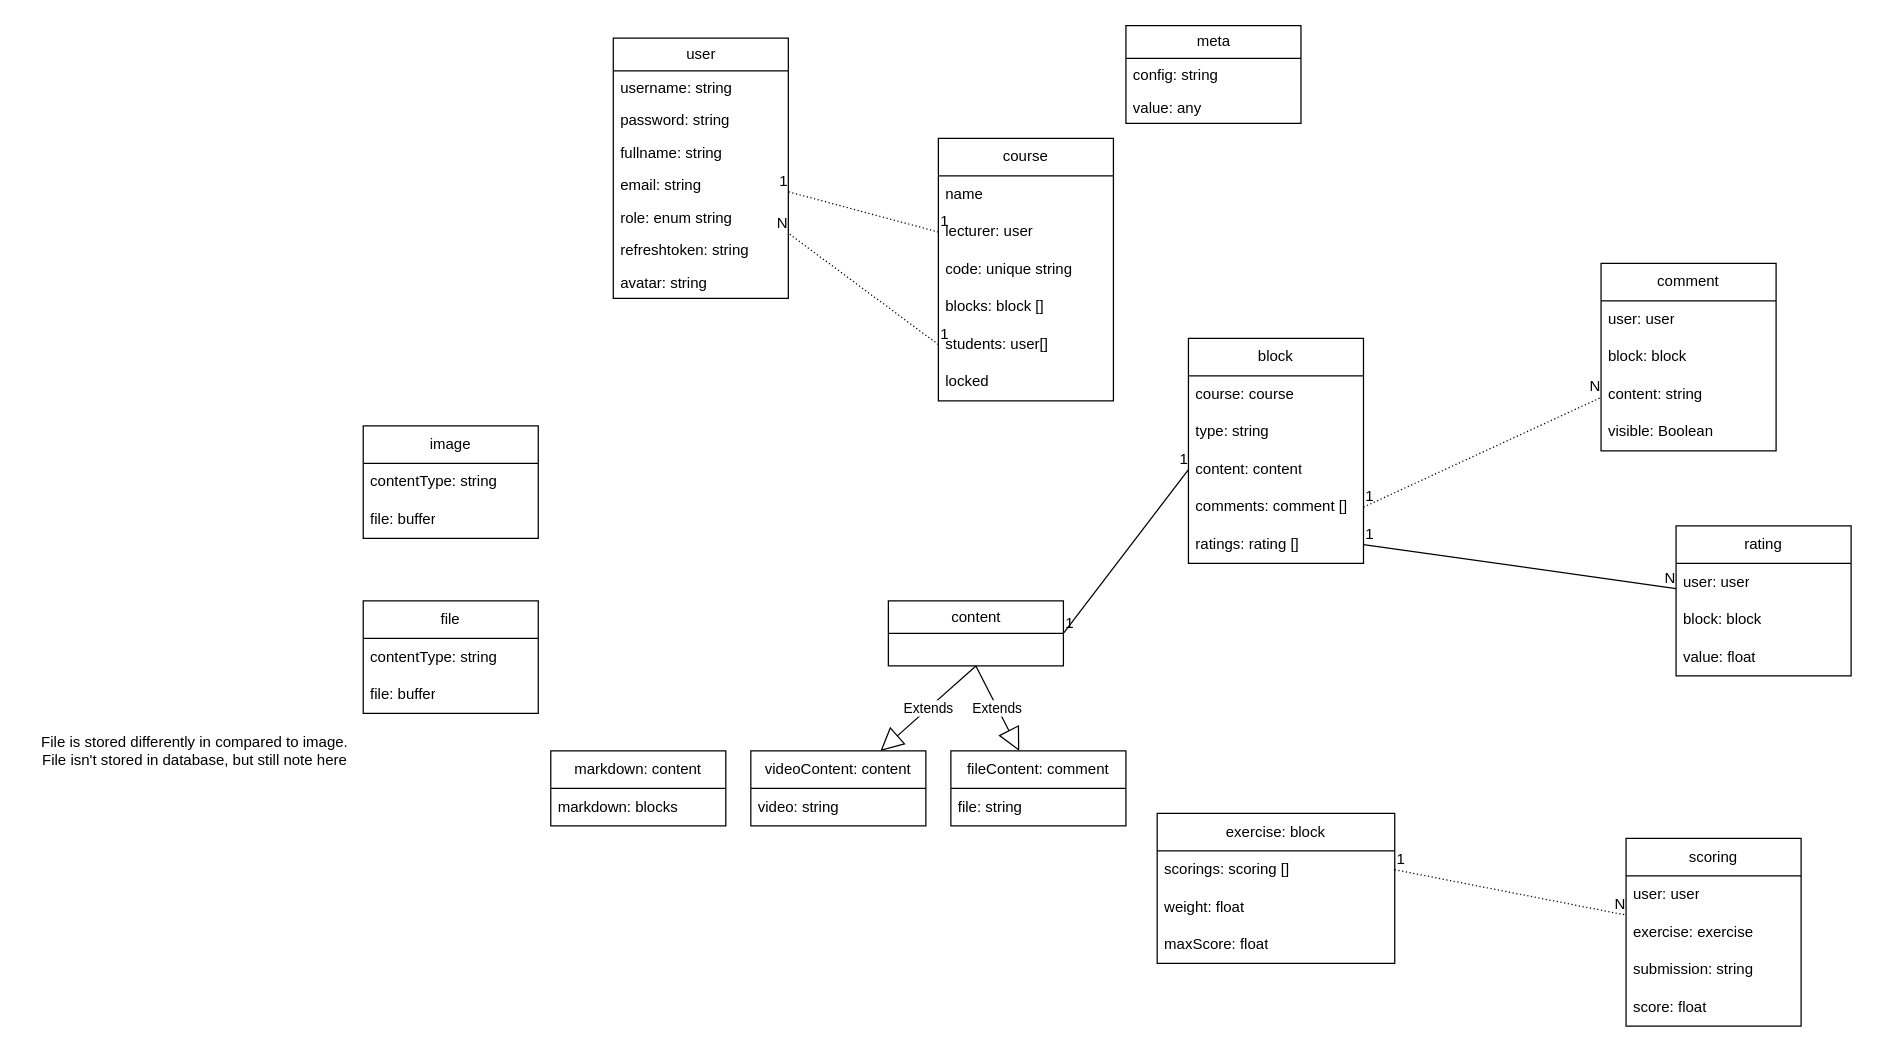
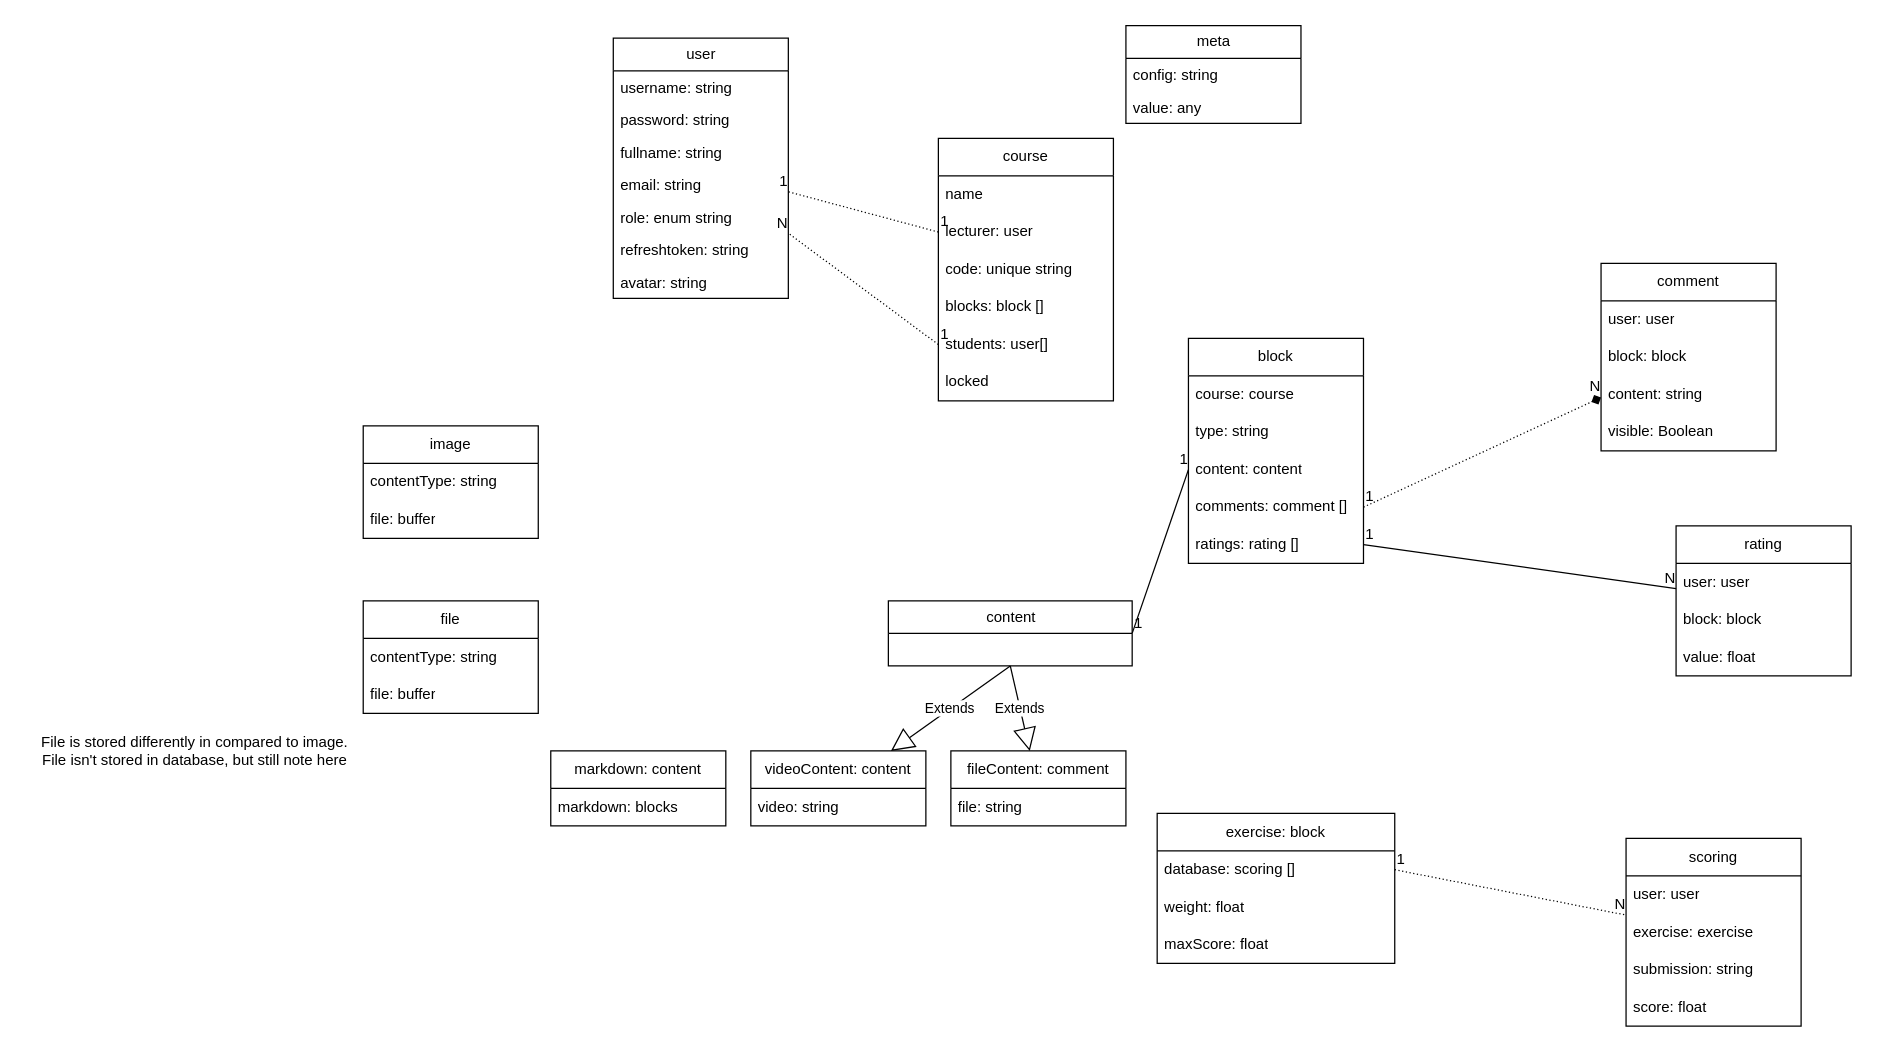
- <mxCell id="58" value="" style="endArrow=none;html=1;rounded=0;dashed=1;dashPattern=1 2;exitX=1;exitY=0.5;exitDx=0;exitDy=0;" edge="1" parent="1" source="27" target="33"><mxGeometry relative="1" as="geometry"><mxPoint x="950" y="630" as="sourcePoint" /><mxPoint x="1250" y="310" as="targetPoint" /></mxGeometry></mxCell>
+ <mxCell id="58" value="" style="endArrow=diamond;html=1;rounded=0;dashed=1;dashPattern=1 2;exitX=1;exitY=0.5;exitDx=0;exitDy=0;" edge="1" parent="1" source="27" target="33"><mxGeometry relative="1" as="geometry"><mxPoint x="950" y="630" as="sourcePoint" /><mxPoint x="1250" y="310" as="targetPoint" /></mxGeometry></mxCell>
- <mxCell id="42" value="content" style="swimlane;fontStyle=0;childLayout=stackLayout;horizontal=1;startSize=26;fillColor=none;horizontalStack=0;resizeParent=1;resizeParentMax=0;resizeLast=0;collapsible=1;marginBottom=0;html=1;" vertex="1" parent="1"><mxGeometry x="710" y="480" width="140" height="52" as="geometry" /></mxCell>
+ <mxCell id="42" value="content" style="swimlane;fontStyle=0;childLayout=stackLayout;horizontal=1;startSize=26;fillColor=none;horizontalStack=0;resizeParent=1;resizeParentMax=0;resizeLast=0;collapsible=1;marginBottom=0;html=1;" vertex="1" parent="1"><mxGeometry x="710" y="480" width="195" height="52" as="geometry" /></mxCell>
- <mxCell id="39" value="scorings: scoring []" style="text;strokeColor=none;fillColor=none;align=left;verticalAlign=middle;spacingLeft=4;spacingRight=4;overflow=hidden;points=[[0,0.5],[1,0.5]];portConstraint=eastwest;rotatable=0;whiteSpace=wrap;html=1;" vertex="1" parent="38"><mxGeometry y="30" width="190" height="30" as="geometry" /></mxCell>
+ <mxCell id="39" value="database: scoring []" style="text;strokeColor=none;fillColor=none;align=left;verticalAlign=middle;spacingLeft=4;spacingRight=4;overflow=hidden;points=[[0,0.5],[1,0.5]];portConstraint=eastwest;rotatable=0;whiteSpace=wrap;html=1;" vertex="1" parent="38"><mxGeometry y="30" width="190" height="30" as="geometry" /></mxCell>
